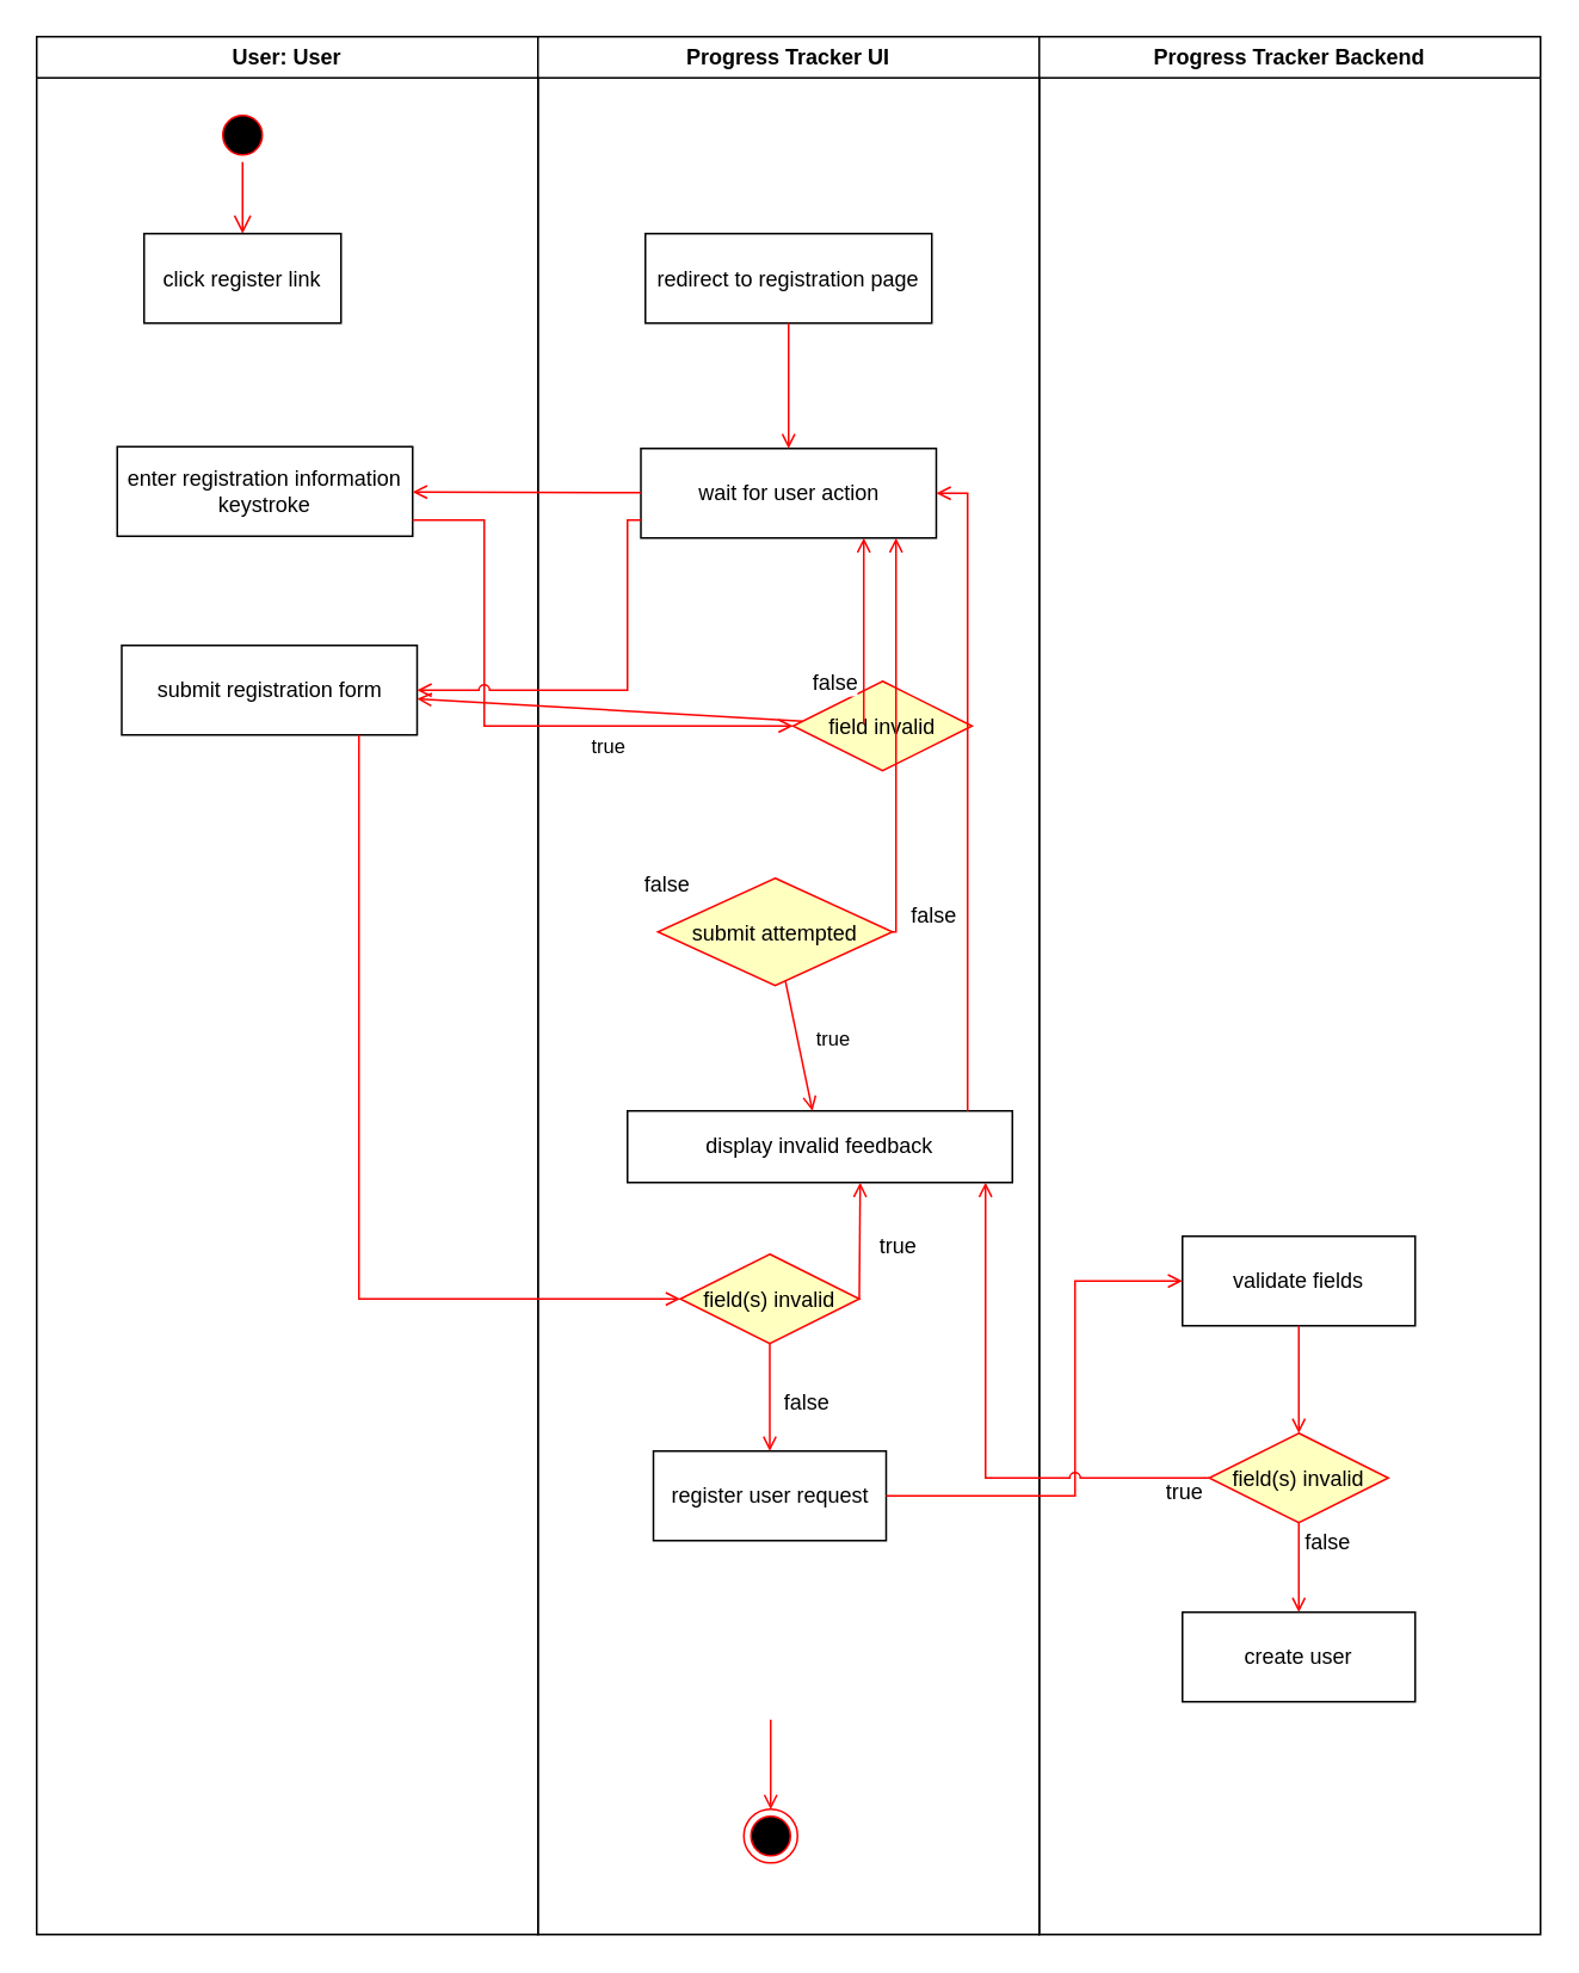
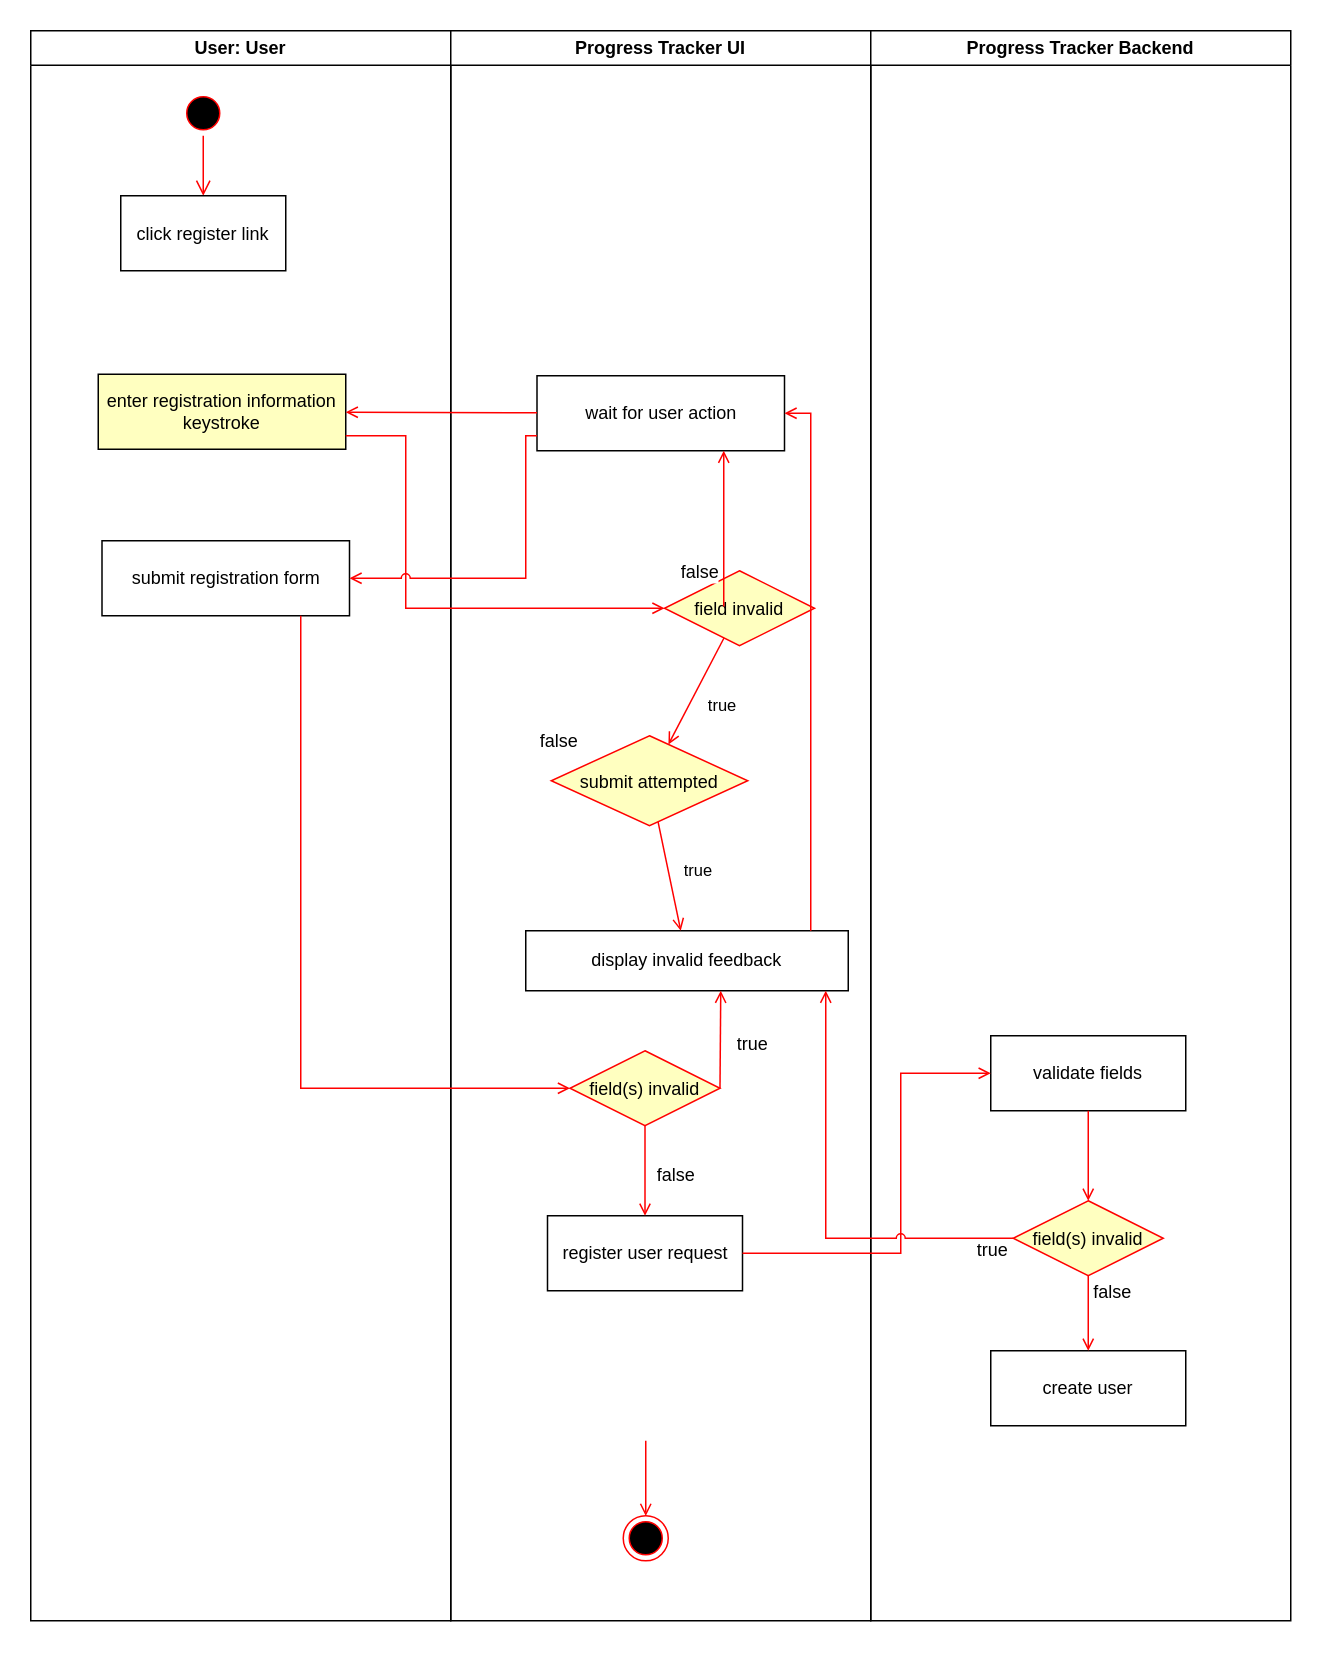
- <mxCell id="9" value="redirect to registration page" style="" vertex="1" parent="8"><mxGeometry x="60" y="110" width="160" height="50" as="geometry" /></mxCell>
- <mxCell id="16" value="" style="endArrow=open;strokeColor=#FF0000;endFill=1;rounded=0;jumpStyle=arc;" edge="1" parent="8" source="9" target="15"><mxGeometry relative="1" as="geometry" /></mxCell>
- <mxCell id="6" value="enter registration information keystroke" style="whiteSpace=wrap;" vertex="1" parent="2"><mxGeometry x="45" y="229" width="165" height="50" as="geometry" /></mxCell>
+ <mxCell id="6" value="enter registration information keystroke" style="whiteSpace=wrap;fillColor=#ffffc0;" vertex="1" parent="2"><mxGeometry x="45" y="229" width="165" height="50" as="geometry" /></mxCell>
- <mxCell id="12" value="true" style="endArrow=open;strokeColor=#FF0000;endFill=1;rounded=0;" edge="1" parent="8" source="10" target="7"><mxGeometry x="-0.003" y="20" relative="1" as="geometry"><mxPoint x="53" y="460" as="sourcePoint" /><mxPoint x="203" y="460" as="targetPoint" /><mxPoint as="offset" /></mxGeometry></mxCell>
+ <mxCell id="12" value="true" style="endArrow=open;strokeColor=#FF0000;endFill=1;rounded=0" edge="1" parent="8" source="10" target="11"><mxGeometry x="-0.003" y="20" relative="1" as="geometry"><mxPoint x="53" y="460" as="sourcePoint" /><mxPoint x="203" y="460" as="targetPoint" /><mxPoint as="offset" /></mxGeometry></mxCell>
- <mxCell id="19" value="" style="endArrow=open;strokeColor=#FF0000;endFill=1;rounded=0;edgeStyle=elbowEdgeStyle;" edge="1" parent="8" source="11" target="15"><mxGeometry relative="1" as="geometry"><mxPoint x="219.714" y="410.107" as="sourcePoint" /><mxPoint x="219.714" y="330" as="targetPoint" /><Array as="points"><mxPoint x="200" y="370" /></Array></mxGeometry></mxCell>
- <mxCell id="20" value="false" style="text;html=1;resizable=0;points=[];align=center;verticalAlign=middle;labelBackgroundColor=#ffffff;" vertex="1" connectable="0" parent="19"><mxGeometry x="0.001" y="9" relative="1" as="geometry"><mxPoint x="29" y="99.5" as="offset" /></mxGeometry></mxCell>
